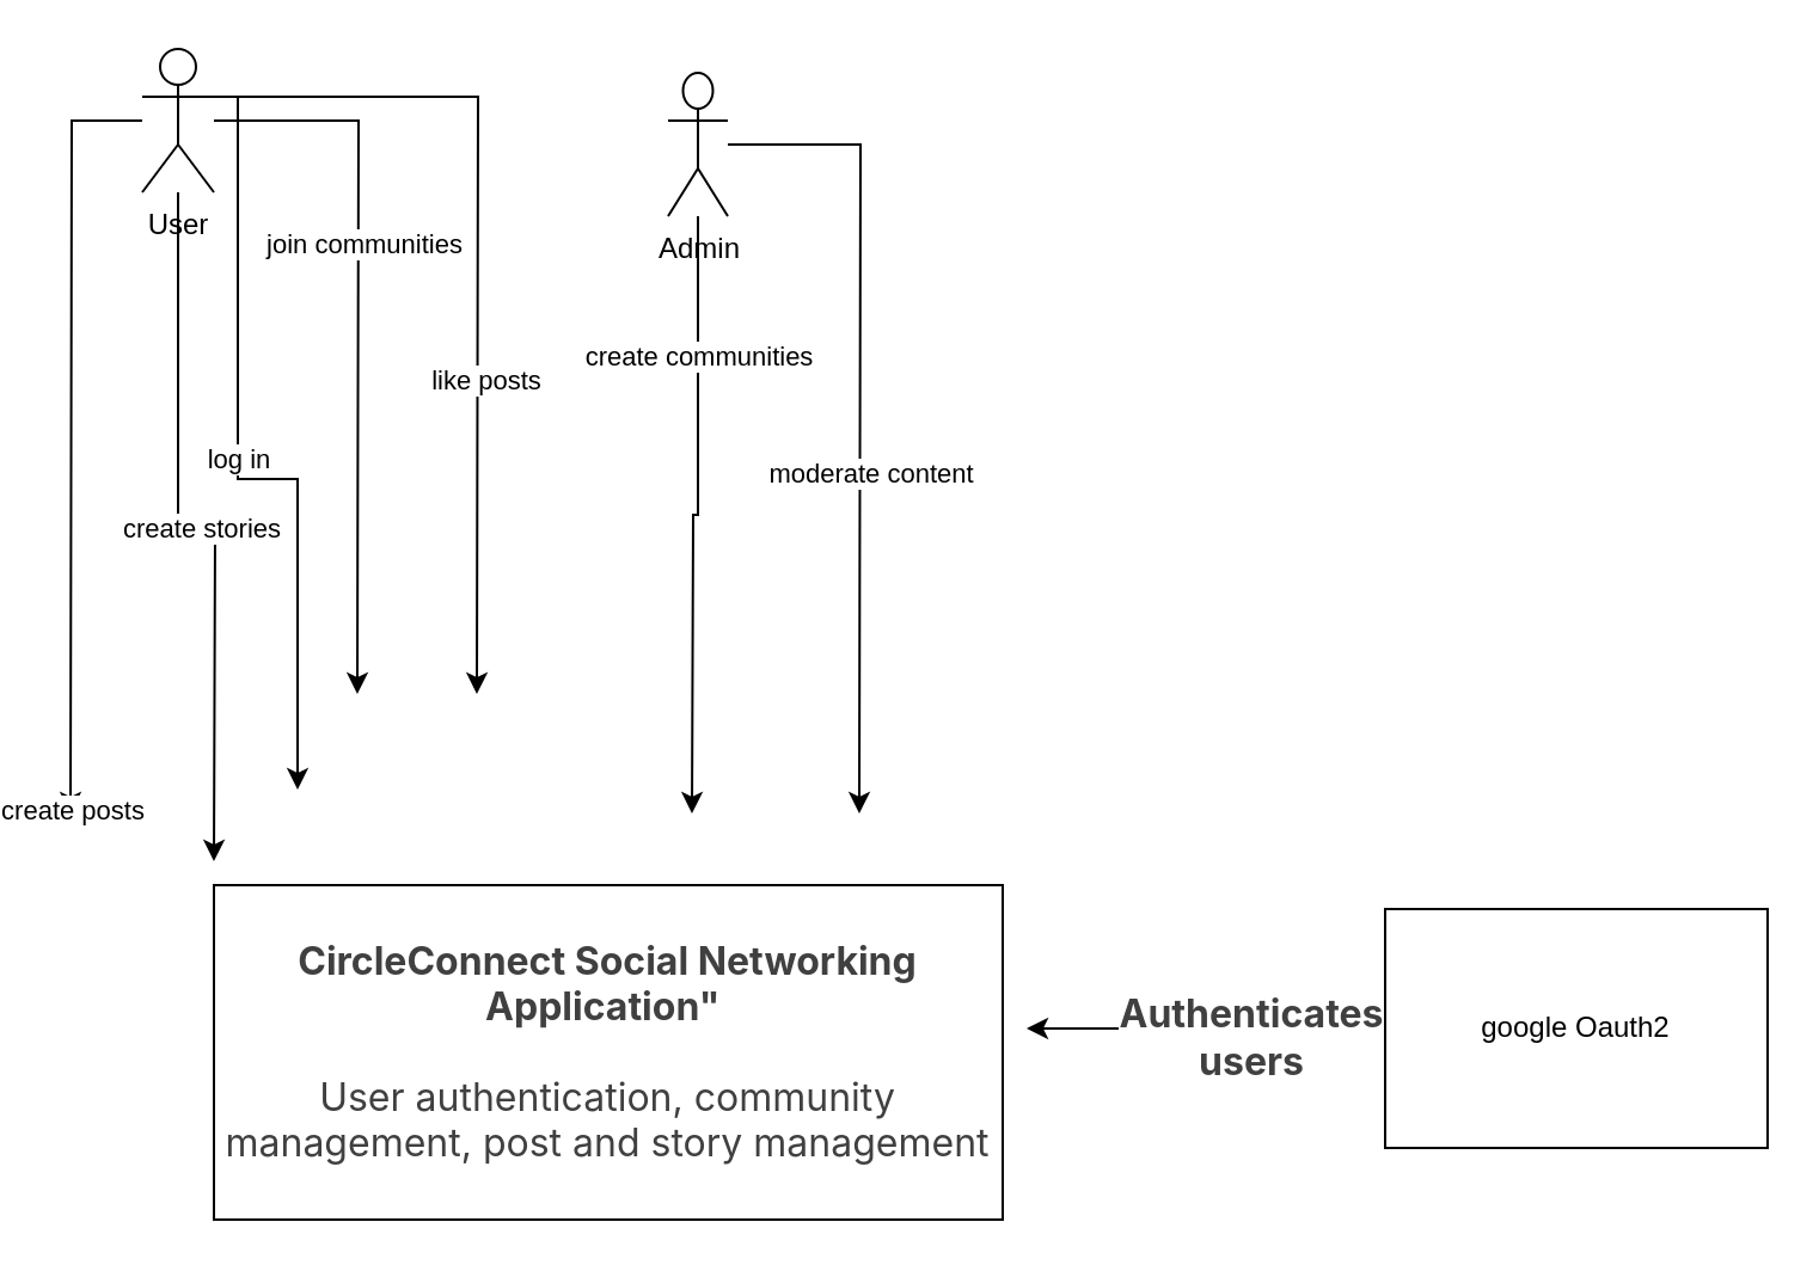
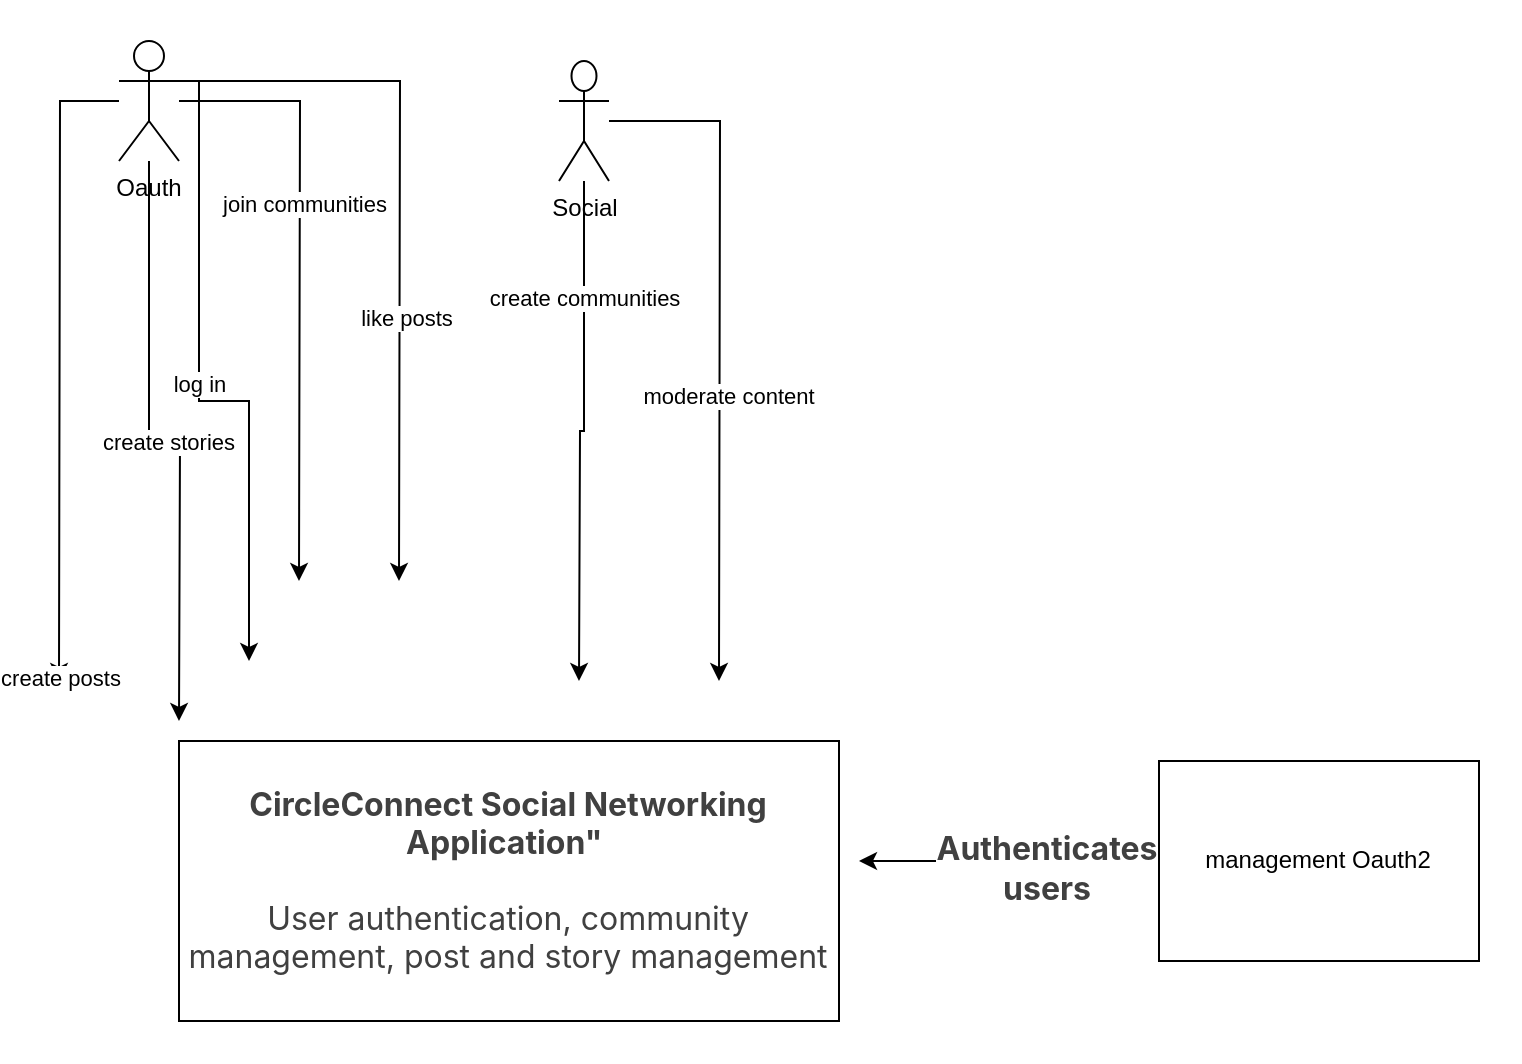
- <mxCell id="12" value="User&lt;div&gt;&lt;br&gt;&lt;/div&gt;" style="shape=umlActor;verticalLabelPosition=bottom;verticalAlign=top;html=1;outlineConnect=0;" vertex="1" parent="1"><mxGeometry x="50" y="20" width="30" height="60" as="geometry" /></mxCell>
+ <mxCell id="12" value="Oauth&lt;div&gt;&lt;br&gt;&lt;/div&gt;" style="shape=umlActor;verticalLabelPosition=bottom;verticalAlign=top;html=1;outlineConnect=0;" vertex="1" parent="1"><mxGeometry x="50" y="20" width="30" height="60" as="geometry" /></mxCell>
- <mxCell id="17" value="Admin&lt;div&gt;&lt;br&gt;&lt;/div&gt;" style="shape=umlActor;verticalLabelPosition=bottom;verticalAlign=top;html=1;outlineConnect=0;" vertex="1" parent="1"><mxGeometry x="270" y="30" width="25" height="60" as="geometry" /></mxCell>
+ <mxCell id="17" value="Social&lt;div&gt;&lt;br&gt;&lt;/div&gt;" style="shape=umlActor;verticalLabelPosition=bottom;verticalAlign=top;html=1;outlineConnect=0;" vertex="1" parent="1"><mxGeometry x="270" y="30" width="25" height="60" as="geometry" /></mxCell>
- <mxCell id="20" value="google Oauth2" style="rounded=0;whiteSpace=wrap;html=1;" vertex="1" parent="1"><mxGeometry x="570" y="380" width="160" height="100" as="geometry" /></mxCell>
+ <mxCell id="20" value="management Oauth2" style="rounded=0;whiteSpace=wrap;html=1;" vertex="1" parent="1"><mxGeometry x="570" y="380" width="160" height="100" as="geometry" /></mxCell>
